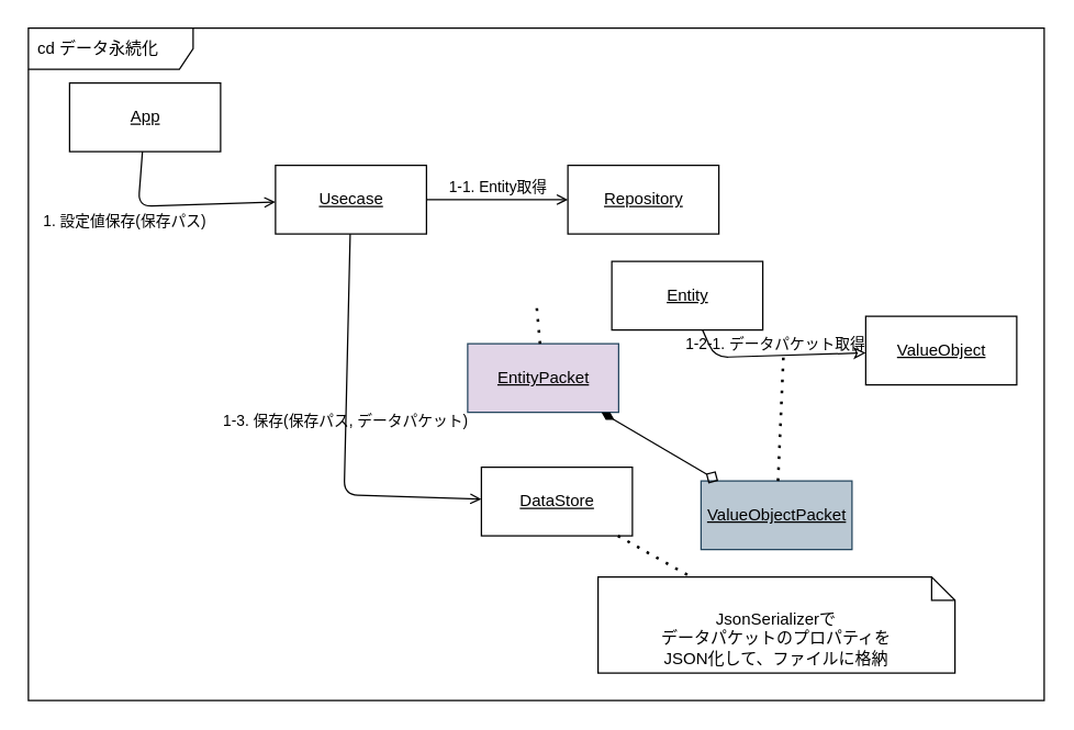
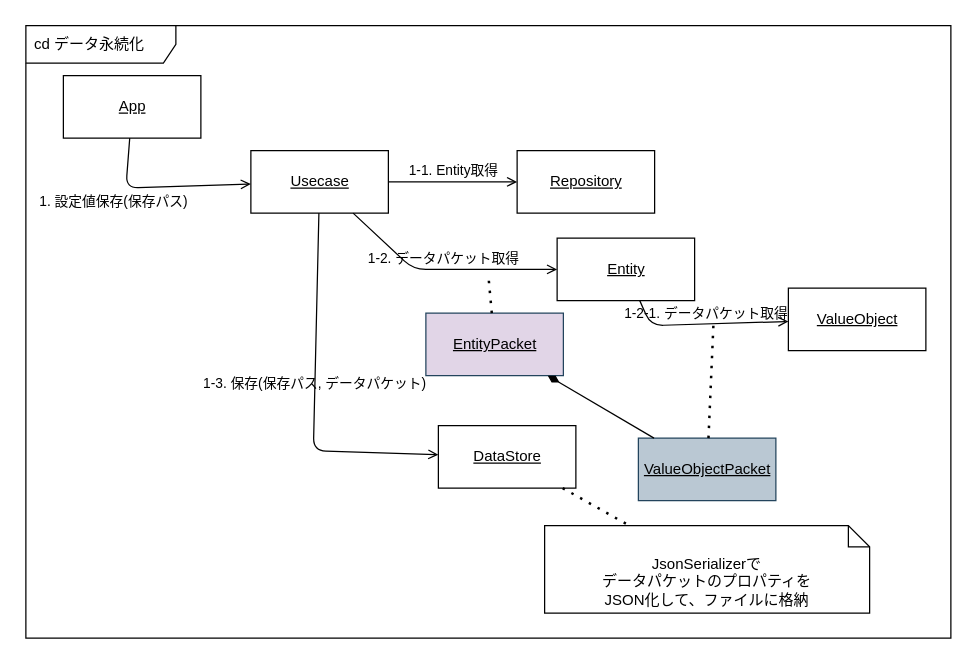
+ <mxCell id="11" value="1-2. データパケット取得" style="html=1;verticalAlign=bottom;labelBackgroundColor=none;endArrow=open;endFill=0;" parent="1" source="3" target="6" edge="1"><mxGeometry width="160" relative="1" as="geometry"><mxPoint x="270" y="220" as="sourcePoint" /><mxPoint x="470" y="220" as="targetPoint" /><Array as="points"><mxPoint x="330" y="215" /></Array></mxGeometry></mxCell>
- <mxCell id="12" value="1-2-1. データパケット取得" style="html=1;verticalAlign=bottom;labelBackgroundColor=none;endArrow=classic;endFill=0;" parent="1" source="6" target="7" edge="1"><mxGeometry width="160" relative="1" as="geometry"><mxPoint x="350" y="165" as="sourcePoint" /><mxPoint x="550" y="165" as="targetPoint" /><Array as="points"><mxPoint x="520" y="260" /></Array></mxGeometry></mxCell>
+ <mxCell id="12" value="1-2-1. データパケット取得" style="html=1;verticalAlign=bottom;labelBackgroundColor=none;endArrow=open;endFill=0;" parent="1" source="6" target="7" edge="1"><mxGeometry width="160" relative="1" as="geometry"><mxPoint x="350" y="165" as="sourcePoint" /><mxPoint x="550" y="165" as="targetPoint" /><Array as="points"><mxPoint x="520" y="260" /></Array></mxGeometry></mxCell>
- <mxCell id="18" value="" style="endArrow=diamond;startArrow=diamondThin;endFill=0;startFill=1;html=1;verticalAlign=bottom;labelBackgroundColor=none;strokeWidth=1;startSize=8;endSize=8;" edge="1" parent="1" source="14" target="15"><mxGeometry width="160" relative="1" as="geometry"><mxPoint x="320" y="394.412" as="sourcePoint" /><mxPoint x="380" y="415.588" as="targetPoint" /></mxGeometry></mxCell>
+ <mxCell id="18" value="" style="endArrow=none;startArrow=diamondThin;endFill=0;startFill=1;html=1;verticalAlign=bottom;labelBackgroundColor=none;strokeWidth=1;startSize=8;endSize=8;" edge="1" parent="1" source="14" target="15"><mxGeometry width="160" relative="1" as="geometry"><mxPoint x="320" y="394.412" as="sourcePoint" /><mxPoint x="380" y="415.588" as="targetPoint" /></mxGeometry></mxCell>
